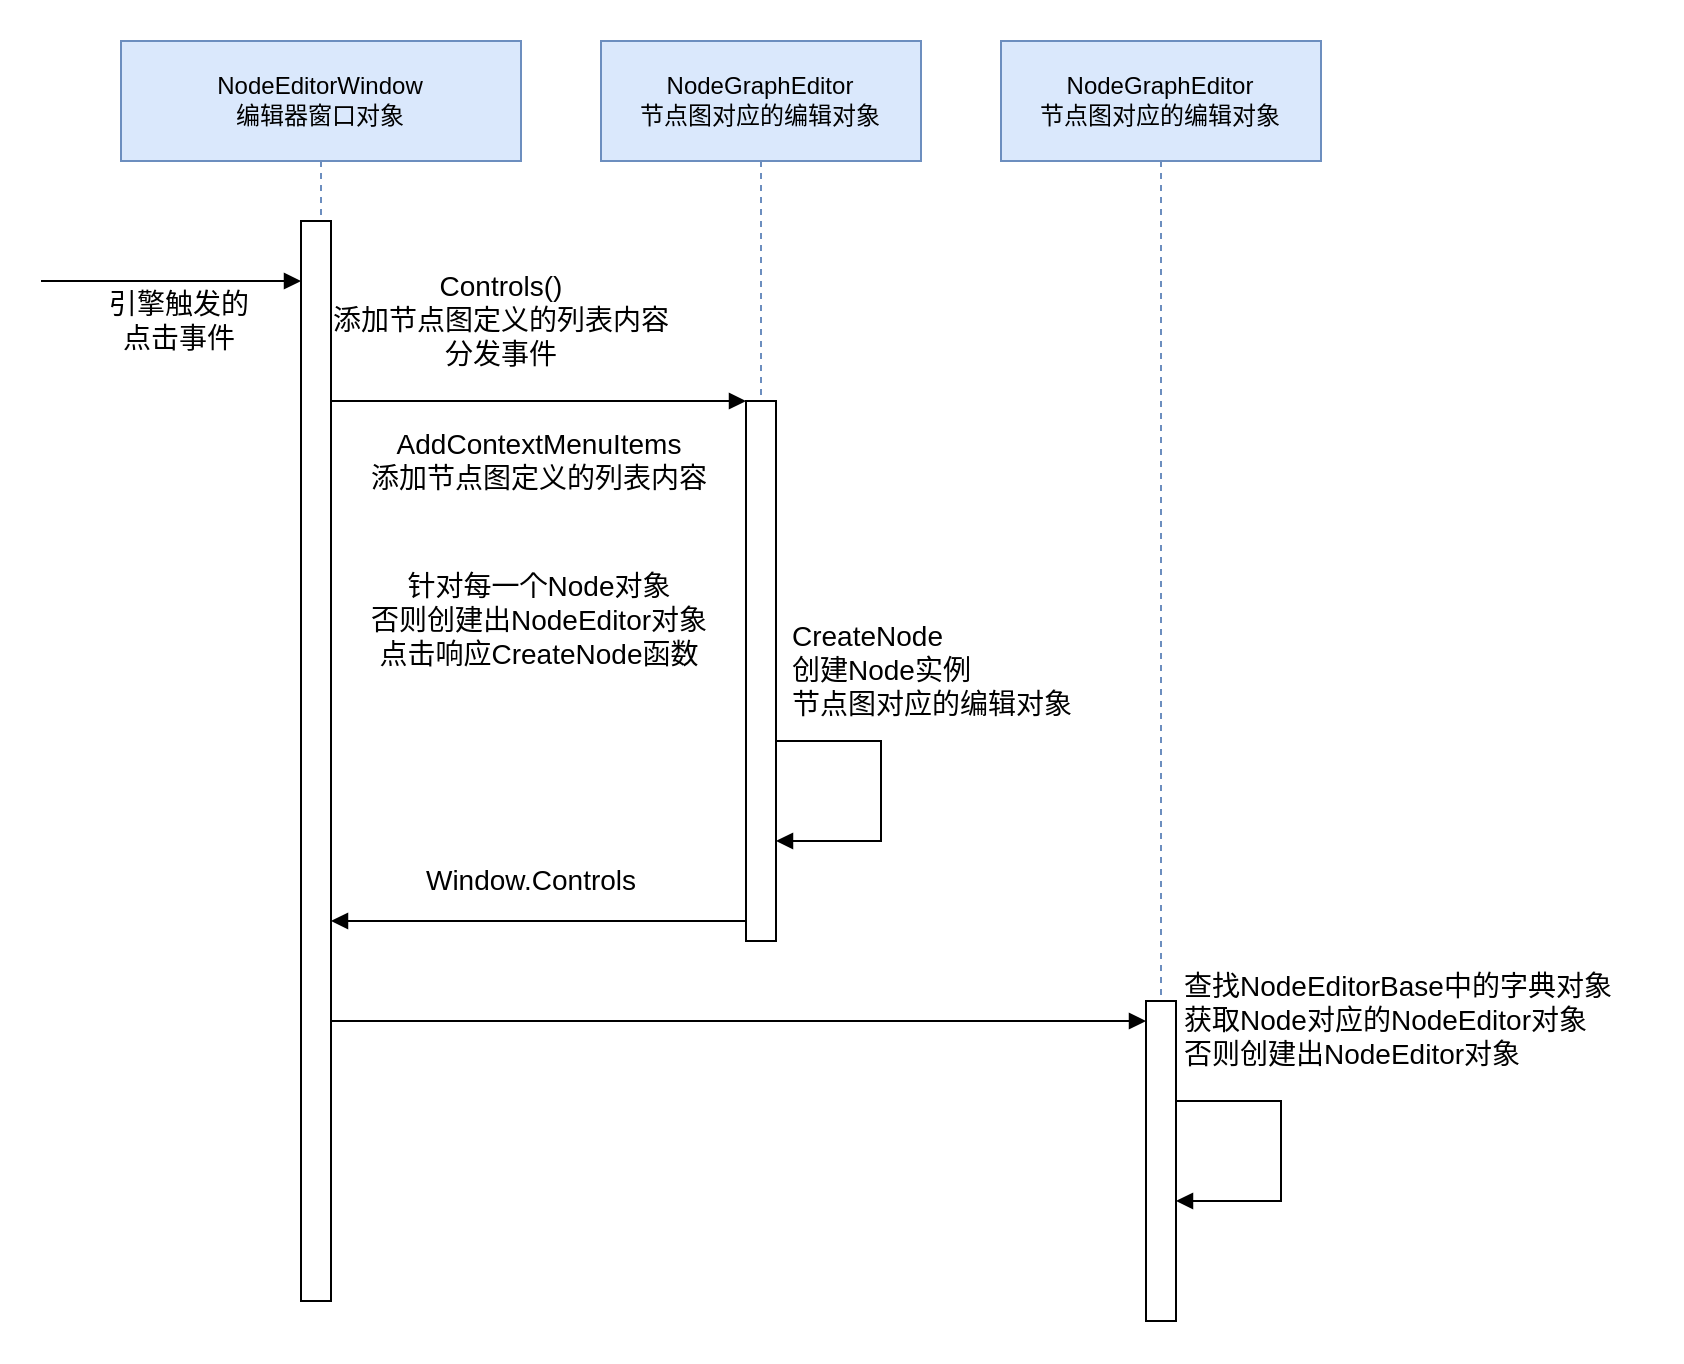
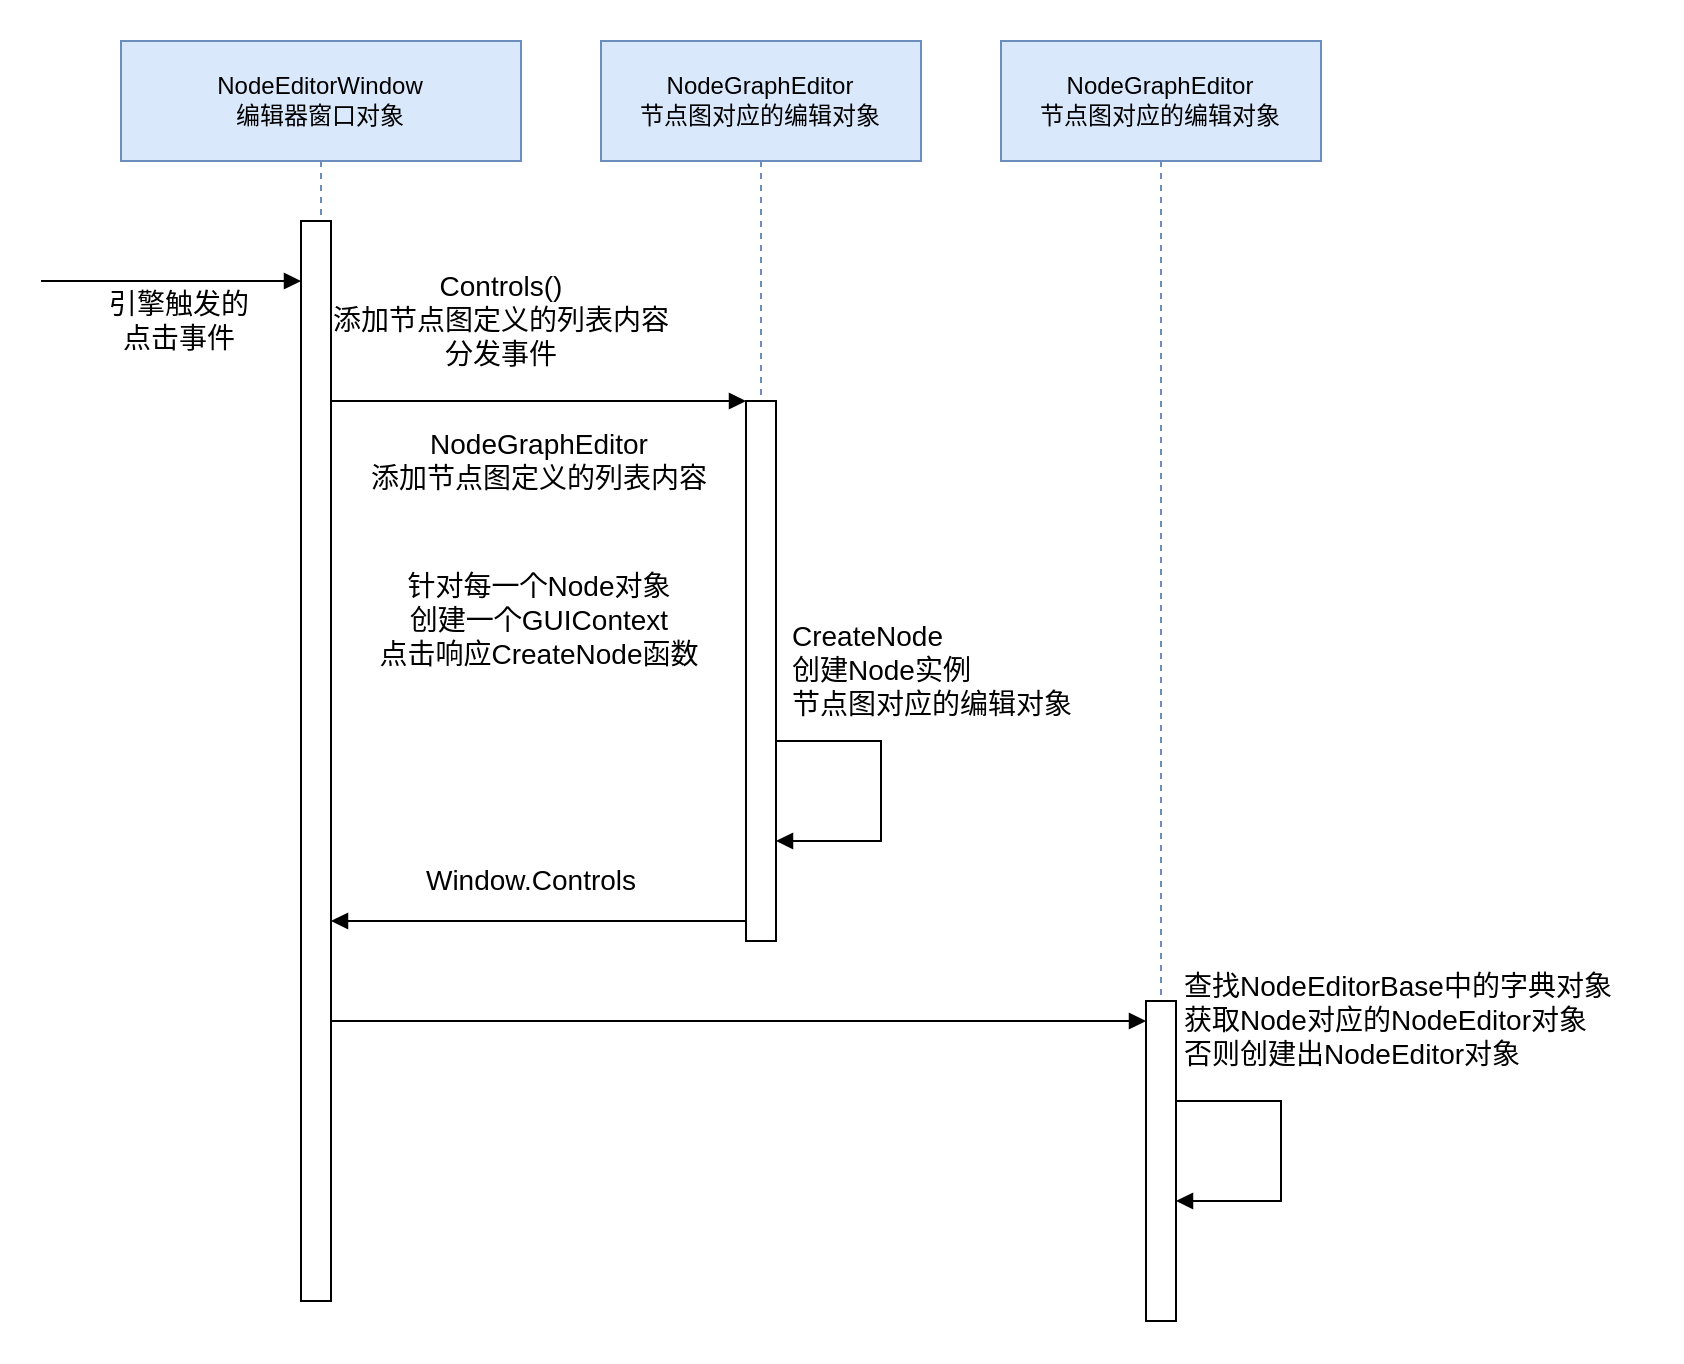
- <mxCell id="17" value="AddContextMenuItems&lt;br&gt;添加节点图定义的列表内容" style="text;html=1;align=center;verticalAlign=middle;resizable=0;points=[];autosize=1;strokeColor=none;fillColor=none;fontSize=14;" vertex="1" parent="1"><mxGeometry x="179" y="210" width="180" height="40" as="geometry" /></mxCell>
+ <mxCell id="17" value="NodeGraphEditor&lt;br&gt;添加节点图定义的列表内容" style="text;html=1;align=center;verticalAlign=middle;resizable=0;points=[];autosize=1;strokeColor=none;fillColor=none;fontSize=14;" vertex="1" parent="1"><mxGeometry x="179" y="210" width="180" height="40" as="geometry" /></mxCell>
- <mxCell id="16" value="针对每一个Node对象&lt;br&gt;否则创建出NodeEditor对象&lt;br&gt;点击响应CreateNode函数" style="text;html=1;align=center;verticalAlign=middle;resizable=0;points=[];autosize=1;strokeColor=none;fillColor=none;fontSize=14;container=1;" vertex="1" parent="1"><mxGeometry x="179" y="280" width="180" height="60" as="geometry" /></mxCell>
+ <mxCell id="16" value="针对每一个Node对象&lt;br&gt;创建一个GUIContext&lt;br&gt;点击响应CreateNode函数" style="text;html=1;align=center;verticalAlign=middle;resizable=0;points=[];autosize=1;strokeColor=none;fillColor=none;fontSize=14;container=1;" vertex="1" parent="1"><mxGeometry x="179" y="280" width="180" height="60" as="geometry" /></mxCell>
